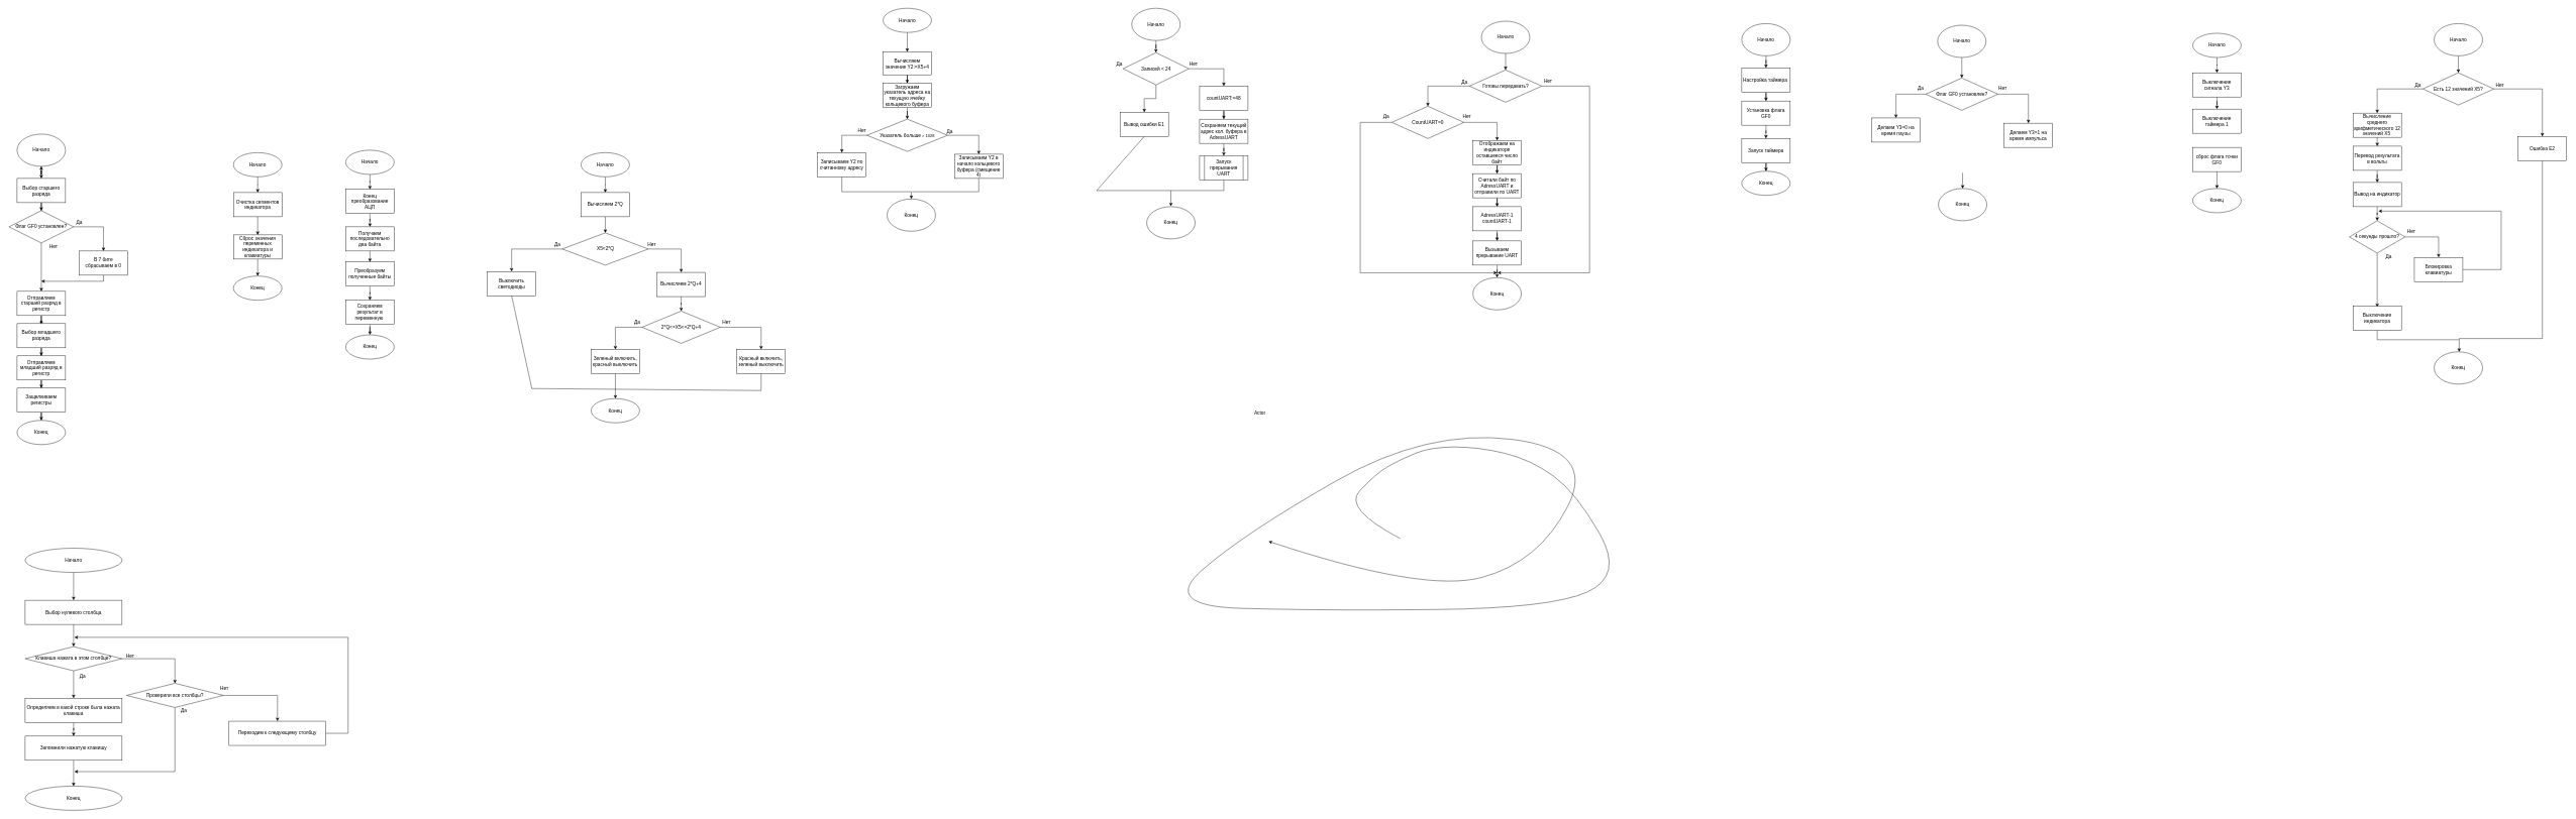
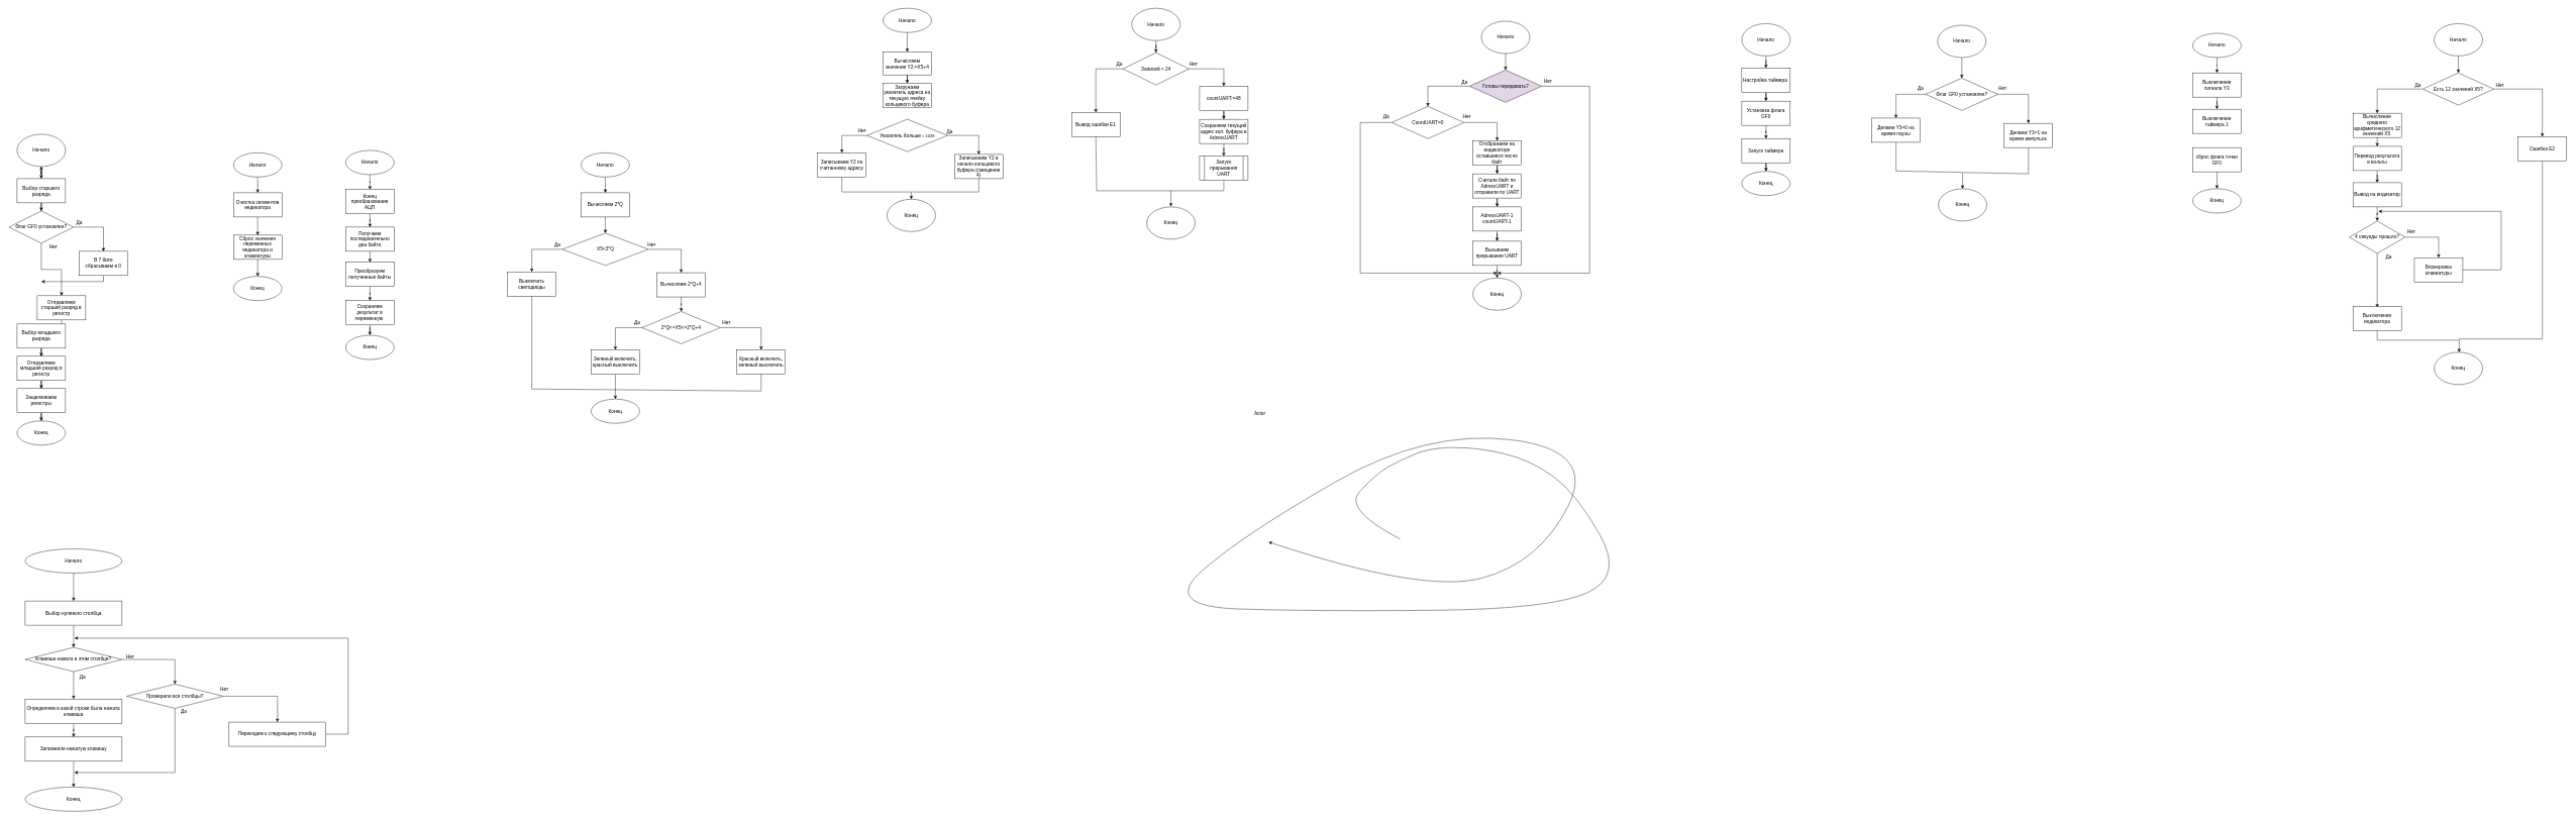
- <mxCell id="96" value="Готовы передавать?" style="rhombus;whiteSpace=wrap;html=1;" parent="1" vertex="1"><mxGeometry x="3637.5" y="173" width="179" height="80" as="geometry" /></mxCell>
+ <mxCell id="96" value="Готовы передавать?" style="rhombus;whiteSpace=wrap;html=1;fillColor=#e1d5e7;" parent="1" vertex="1"><mxGeometry x="3637.5" y="173" width="179" height="80" as="geometry" /></mxCell>
- <mxCell id="64" value="" style="edgeStyle=orthogonalEdgeStyle;rounded=0;orthogonalLoop=1;jettySize=auto;html=1;" parent="1" source="65" target="68" edge="1"><mxGeometry relative="1" as="geometry" /></mxCell>
- <mxCell id="81" value="Вывод ошибки Е1" style="whiteSpace=wrap;html=1;" parent="1" vertex="1"><mxGeometry x="2772" y="278" width="120" height="60" as="geometry" /></mxCell>
+ <mxCell id="81" value="Вывод ошибки Е1" style="whiteSpace=wrap;html=1;" parent="1" vertex="1"><mxGeometry x="2652" y="278" width="120" height="60" as="geometry" /></mxCell>
+ <mxCell id="131" value="" style="endArrow=none;html=1;rounded=0;entryX=0.5;entryY=1;entryDx=0;entryDy=0;exitX=0.5;exitY=1;exitDx=0;exitDy=0;" parent="1" source="130" target="129" edge="1"><mxGeometry width="50" height="50" relative="1" as="geometry"><mxPoint x="5113" y="512" as="sourcePoint" /><mxPoint x="4698" y="455" as="targetPoint" /><Array as="points"><mxPoint x="5022" y="430" /><mxPoint x="4694" y="423" /></Array></mxGeometry></mxCell>
- <mxCell id="46" value="Выключить светодиоды" style="whiteSpace=wrap;html=1;" parent="1" vertex="1"><mxGeometry x="1205" y="673" width="120" height="60" as="geometry" /></mxCell>
+ <mxCell id="46" value="Выключить светодиоды" style="whiteSpace=wrap;html=1;" parent="1" vertex="1"><mxGeometry x="1255" y="673" width="120" height="60" as="geometry" /></mxCell>
- <mxCell id="11" value="Отправляем старший разряд в регистр" style="whiteSpace=wrap;html=1;" parent="1" vertex="1"><mxGeometry x="40" y="722" width="120" height="60" as="geometry" /></mxCell>
+ <mxCell id="11" value="Отправляем старший разряд в регистр" style="whiteSpace=wrap;html=1;" parent="1" vertex="1"><mxGeometry x="90" y="732" width="120" height="60" as="geometry" /></mxCell>
